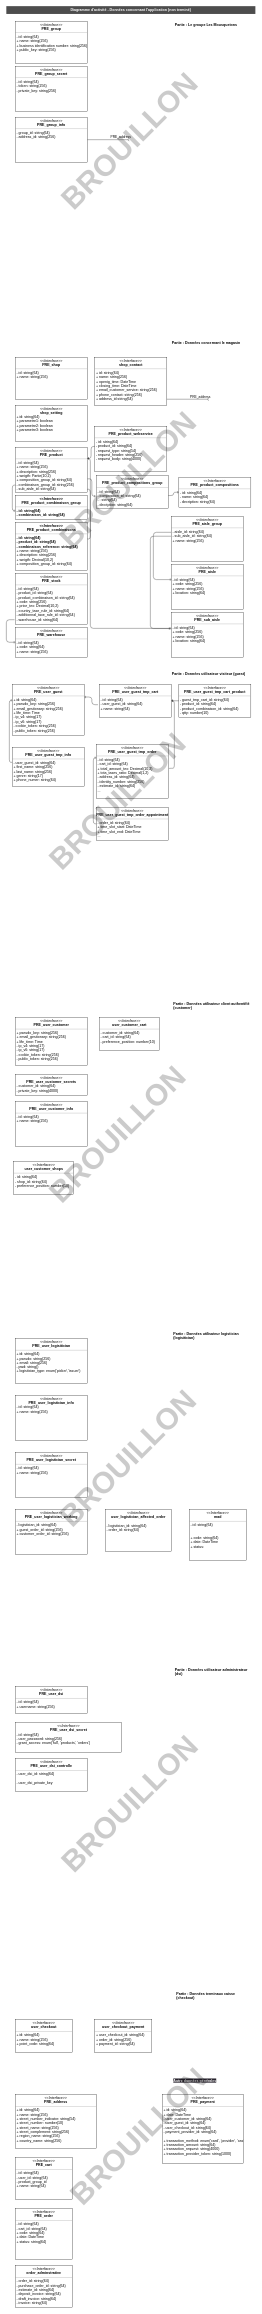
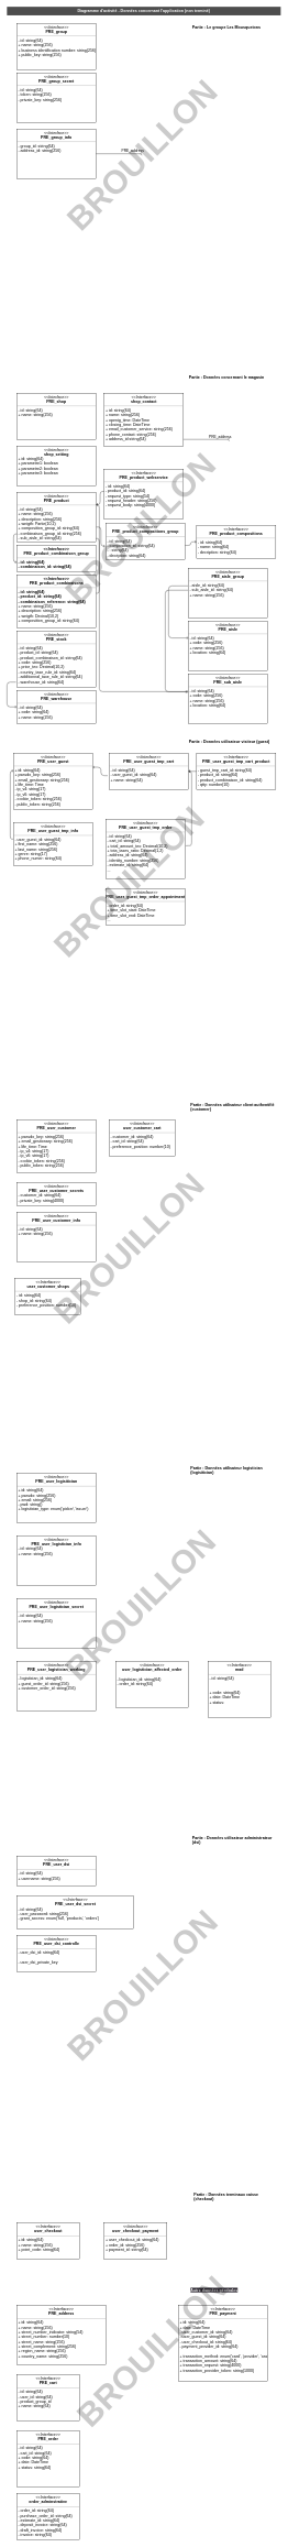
- <mxCell id="66" style="edgeStyle=orthogonalEdgeStyle;html=1;entryX=0;entryY=0.25;entryDx=0;entryDy=0;endArrow=ERone;endFill=0;exitX=0;exitY=0.5;exitDx=0;exitDy=0;" edge="1" parent="1" source="65" target="25"><mxGeometry relative="1" as="geometry"><mxPoint x="572.64" y="2571.36" as="sourcePoint" /><mxPoint x="580" y="2345" as="targetPoint" /></mxGeometry></mxCell>
